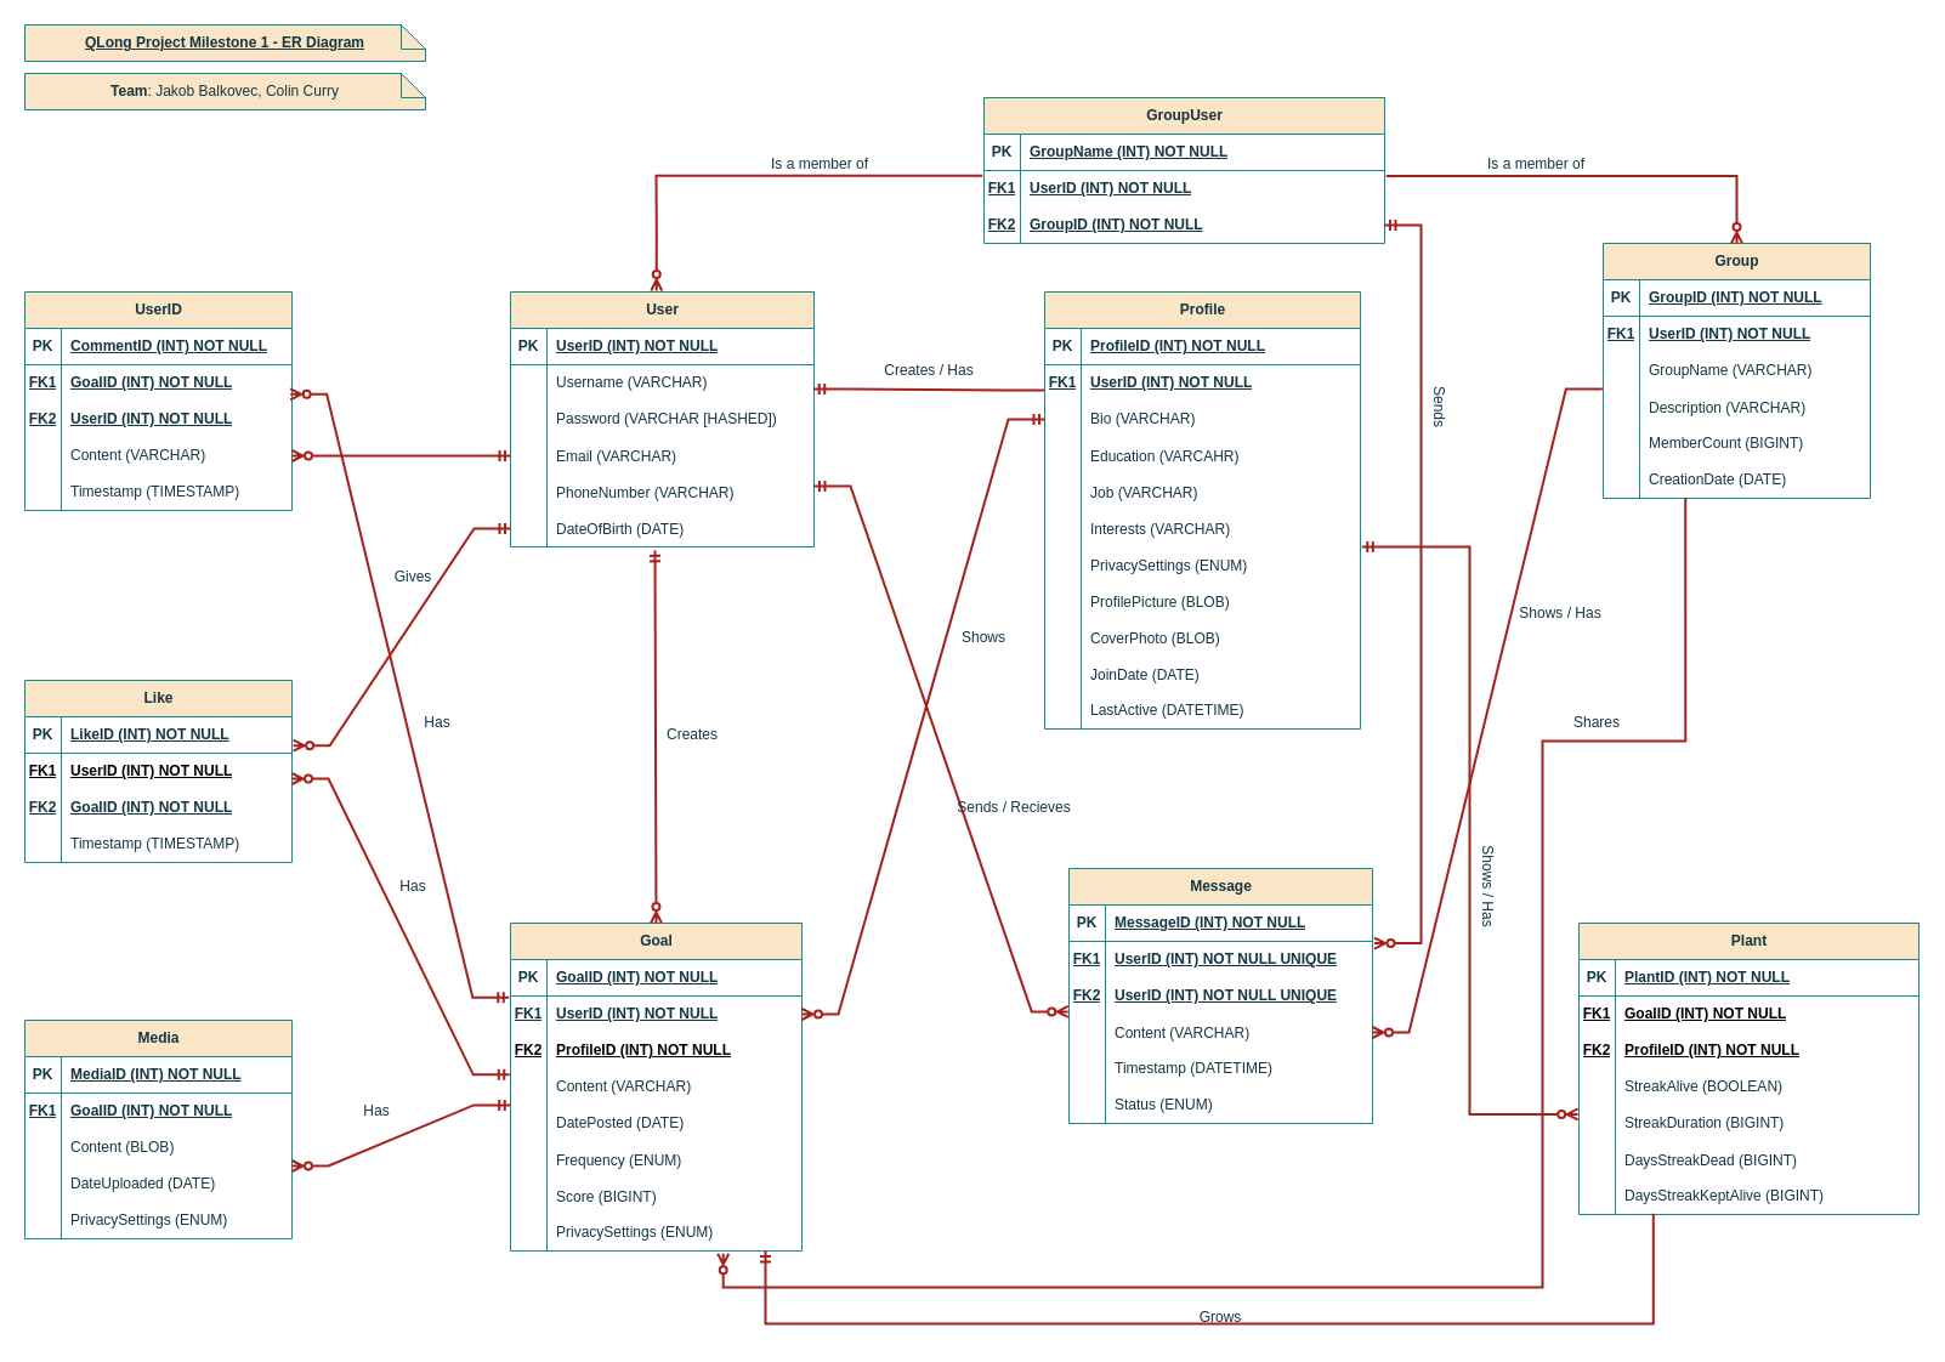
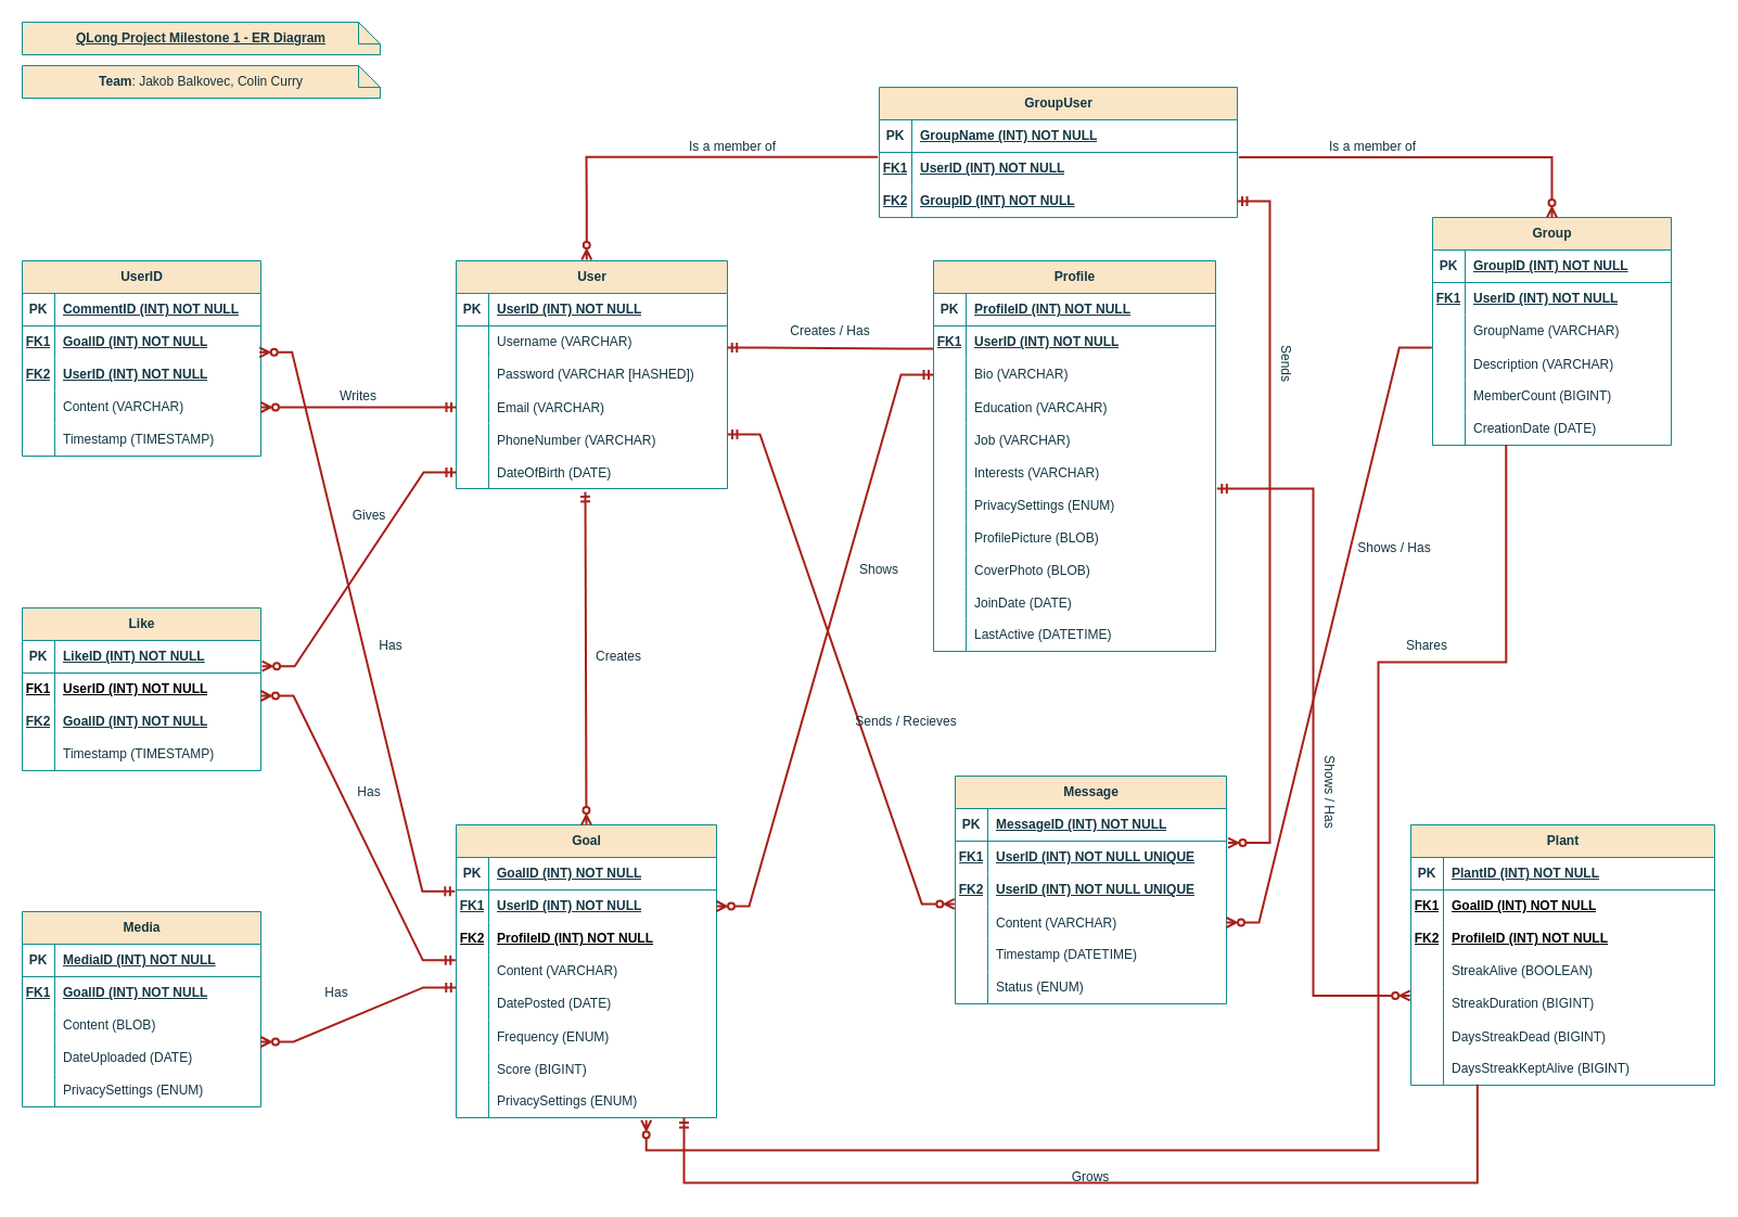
+ <mxCell id="212" value="Writes" style="text;html=1;strokeColor=none;fillColor=none;align=center;verticalAlign=middle;whiteSpace=wrap;rounded=0;fontColor=#143642;" parent="1" vertex="1"><mxGeometry x="300" y="350" width="60" height="30" as="geometry" /></mxCell>
